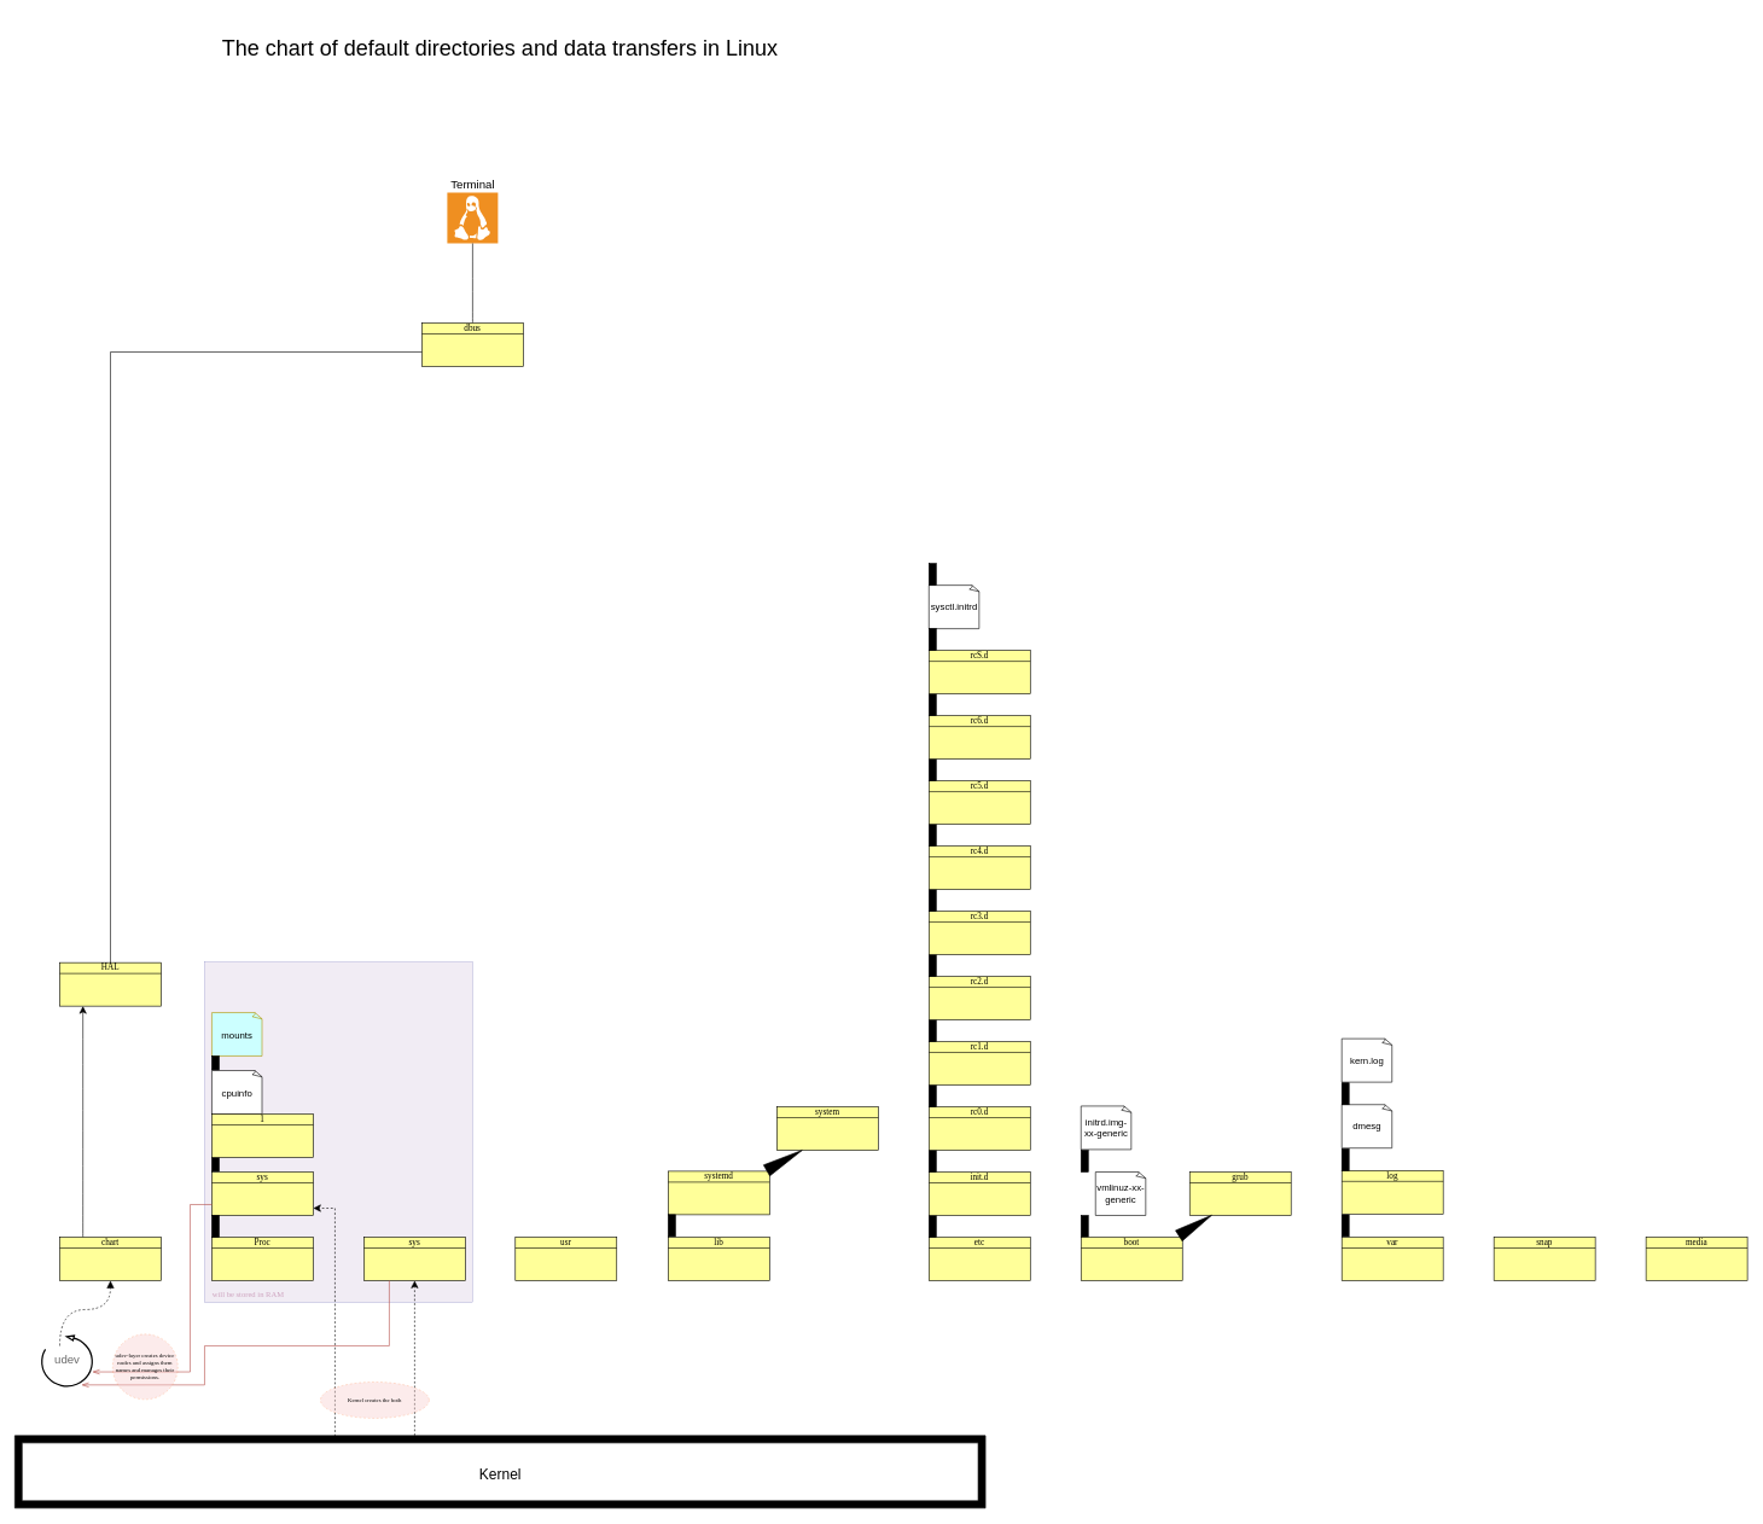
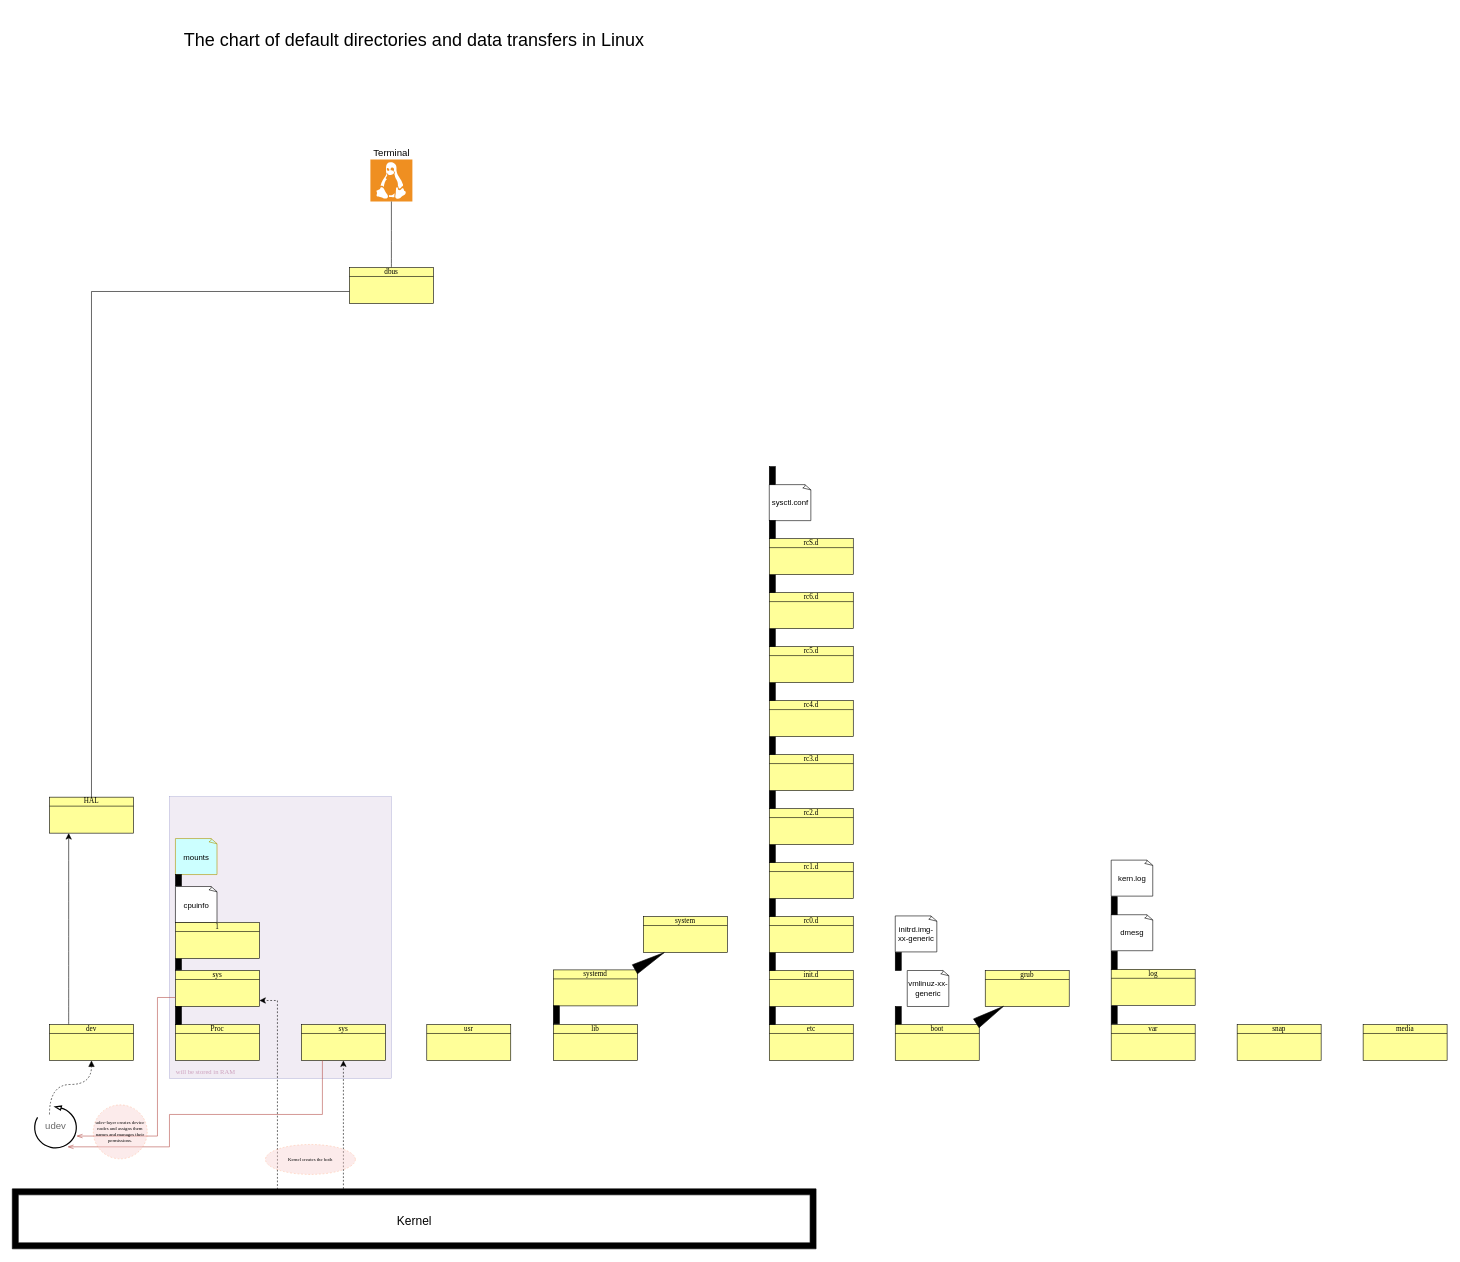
- <mxCell id="31" value="sysctl.initrd" style="whiteSpace=wrap;html=1;shape=mxgraph.basic.document;fontSize=13;" parent="1" vertex="1"><mxGeometry x="1282" y="807" width="70" height="60" as="geometry" /></mxCell>
+ <mxCell id="31" value="sysctl.conf" style="whiteSpace=wrap;html=1;shape=mxgraph.basic.document;fontSize=13;" parent="1" vertex="1"><mxGeometry x="1282" y="807" width="70" height="60" as="geometry" /></mxCell>
- <mxCell id="9" value="chart" style="outlineConnect=0;fillColor=#ffff99;shape=mxgraph.archimate.businessObject;overflow=fill;spacing=25;spacingRight=0;spacingTop=9;spacingBottom=9;spacingLeft=5;html=1;whiteSpace=wrap;labelPosition=center;verticalLabelPosition=middle;align=center;verticalAlign=middle;fontSize=12;fontFamily=Verdana;" parent="1" vertex="1"><mxGeometry x="82" y="1707" width="140" height="60" as="geometry" /></mxCell>
+ <mxCell id="9" value="dev" style="outlineConnect=0;fillColor=#ffff99;shape=mxgraph.archimate.businessObject;overflow=fill;spacing=25;spacingRight=0;spacingTop=9;spacingBottom=9;spacingLeft=5;html=1;whiteSpace=wrap;labelPosition=center;verticalLabelPosition=middle;align=center;verticalAlign=middle;fontSize=12;fontFamily=Verdana;" parent="1" vertex="1"><mxGeometry x="82" y="1707" width="140" height="60" as="geometry" /></mxCell>
